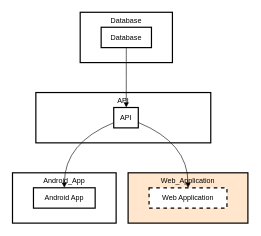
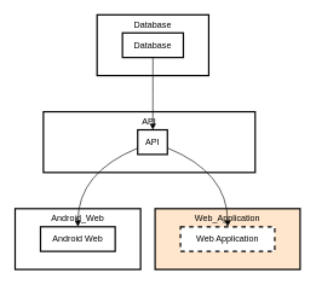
- <mxCell id="2" value="Android_App" style="whiteSpace=wrap;strokeWidth=2;verticalAlign=top;" vertex="1" parent="1"><mxGeometry y="288" width="173" height="84" as="geometry" x="20" /></mxCell>
+ <mxCell id="2" value="Android_Web" style="whiteSpace=wrap;strokeWidth=2;verticalAlign=top;" vertex="1" parent="1"><mxGeometry y="288" width="173" height="84" as="geometry" x="20" /></mxCell>
- <mxCell id="3" value="Android App" style="whiteSpace=wrap;strokeWidth=2;" vertex="1" parent="1"><mxGeometry x="55" y="313" width="103" height="34" as="geometry" /></mxCell>
+ <mxCell id="3" value="Android Web" style="whiteSpace=wrap;strokeWidth=2;" vertex="1" parent="1"><mxGeometry x="55" y="313" width="103" height="34" as="geometry" /></mxCell>
